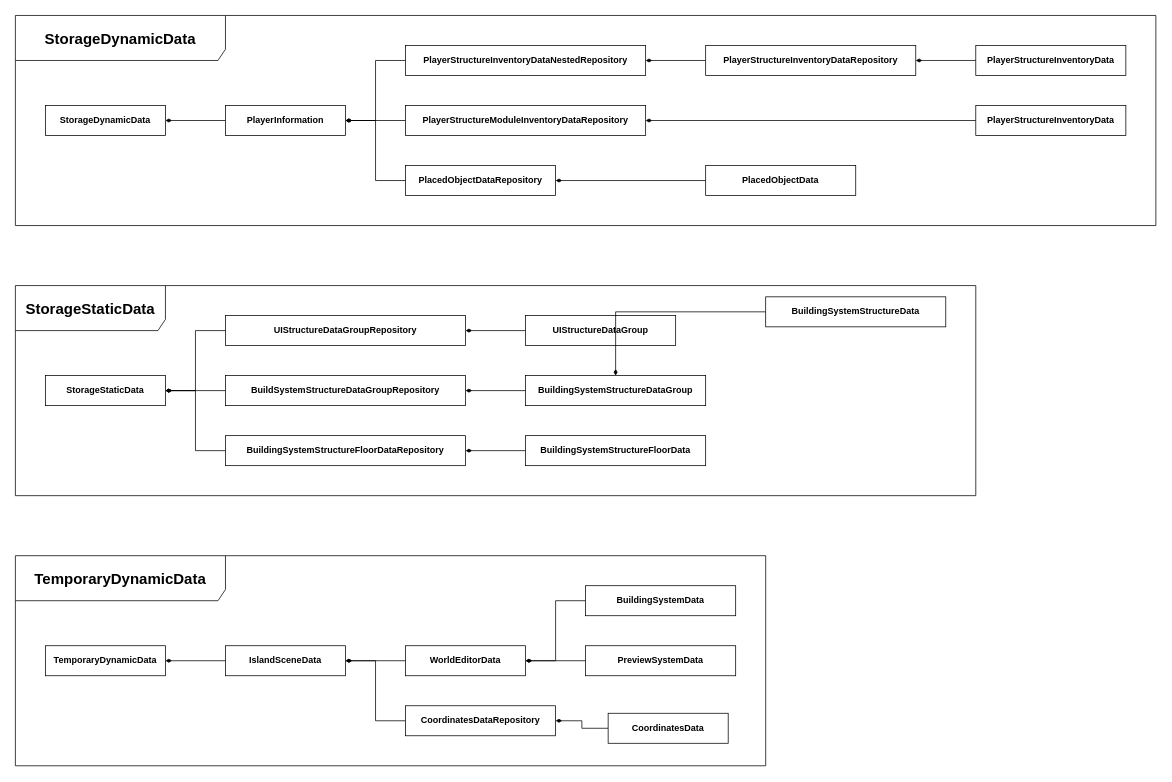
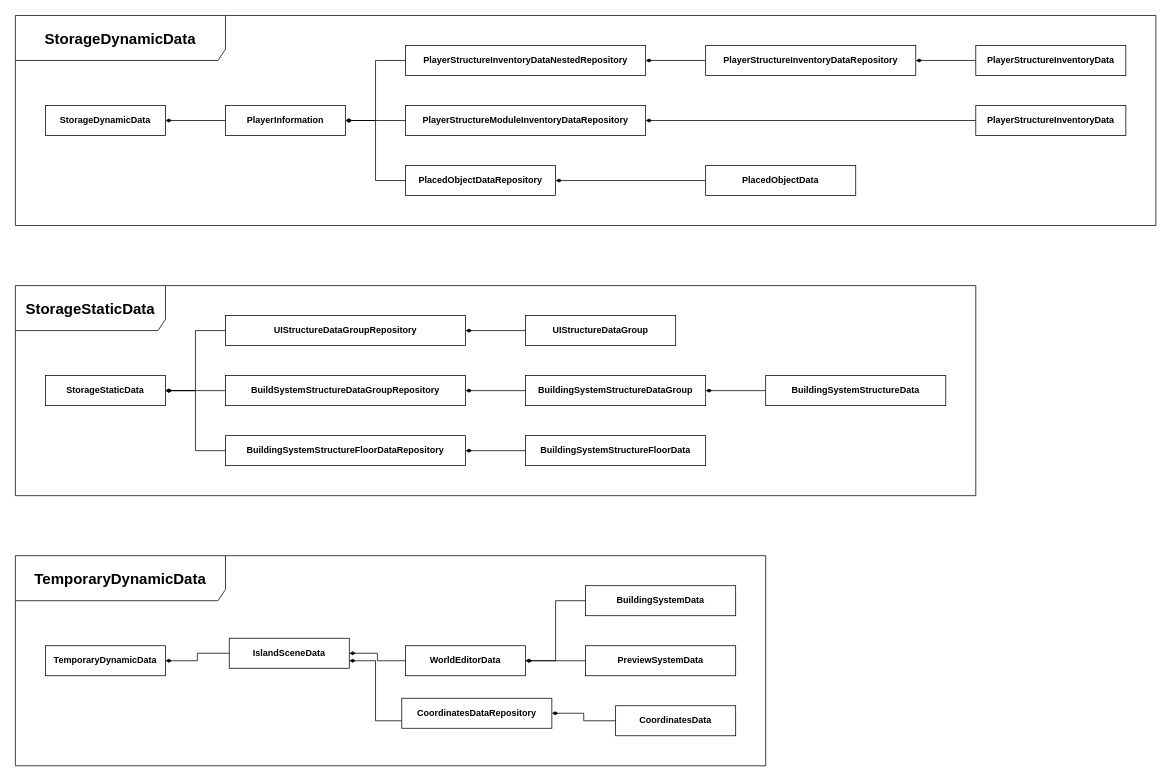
- <mxCell id="37" value="BuildingSystemStructureData" style="html=1;whiteSpace=wrap;fontStyle=1" vertex="1" parent="21"><mxGeometry x="1000" y="15" width="240" height="40" as="geometry" /></mxCell>
+ <mxCell id="37" value="BuildingSystemStructureData" style="html=1;whiteSpace=wrap;fontStyle=1" vertex="1" parent="21"><mxGeometry x="1000" y="120" width="240" height="40" as="geometry" /></mxCell>
- <mxCell id="48" value="IslandSceneData" style="html=1;whiteSpace=wrap;fontStyle=1" vertex="1" parent="38"><mxGeometry x="280" y="120" width="160" height="40" as="geometry" /></mxCell>
+ <mxCell id="48" value="IslandSceneData" style="html=1;whiteSpace=wrap;fontStyle=1" vertex="1" parent="38"><mxGeometry x="285" y="110" width="160" height="40" as="geometry" /></mxCell>
- <mxCell id="50" value="CoordinatesDataRepository" style="html=1;whiteSpace=wrap;fontStyle=1" vertex="1" parent="38"><mxGeometry x="520" y="200" width="200" height="40" as="geometry" /></mxCell>
+ <mxCell id="50" value="CoordinatesDataRepository" style="html=1;whiteSpace=wrap;fontStyle=1" vertex="1" parent="38"><mxGeometry x="515" y="190" width="200" height="40" as="geometry" /></mxCell>
- <mxCell id="52" value="CoordinatesData" style="html=1;whiteSpace=wrap;fontStyle=1" vertex="1" parent="38"><mxGeometry x="790" y="210" width="160" height="40" as="geometry" /></mxCell>
+ <mxCell id="52" value="CoordinatesData" style="html=1;whiteSpace=wrap;fontStyle=1" vertex="1" parent="38"><mxGeometry x="800" y="200" width="160" height="40" as="geometry" /></mxCell>
